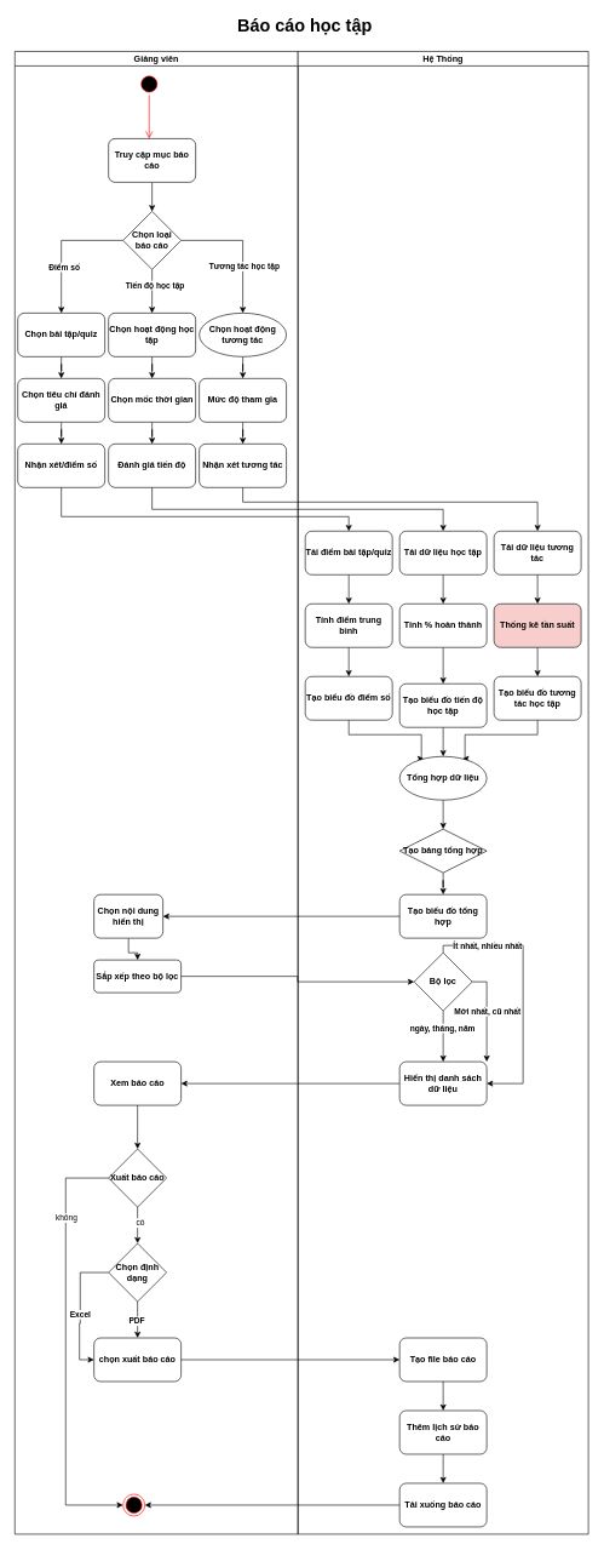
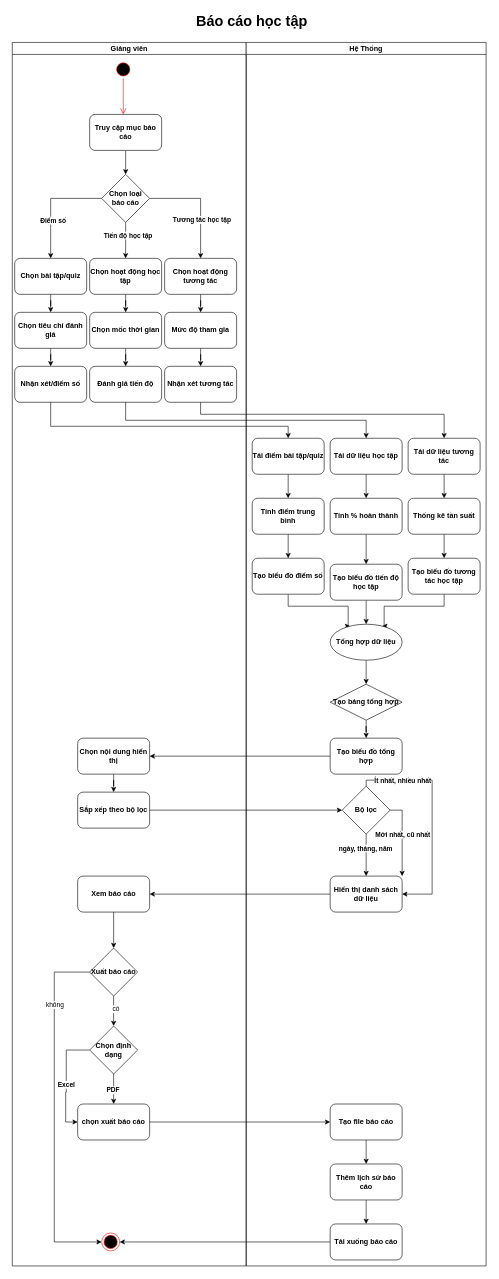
- <mxCell id="17" value="Chọn hoạt động tương tác" style="ellipse;whiteSpace=wrap;html=1;fontStyle=1;" parent="2" vertex="1"><mxGeometry x="254" y="360" width="120" height="60" as="geometry" /></mxCell>
+ <mxCell id="17" value="Chọn hoạt động tương tác" style="rounded=1;whiteSpace=wrap;html=1;fontStyle=1" parent="2" vertex="1"><mxGeometry x="254" y="360" width="120" height="60" as="geometry" /></mxCell>
- <mxCell id="63" value="Thống kê tần suất" style="rounded=1;whiteSpace=wrap;html=1;fontStyle=1;fillColor=#f8cecc;" parent="51" vertex="1"><mxGeometry x="270" y="760" width="120" height="60" as="geometry" /></mxCell>
+ <mxCell id="63" value="Thống kê tần suất" style="rounded=1;whiteSpace=wrap;html=1;fontStyle=1" parent="51" vertex="1"><mxGeometry x="270" y="760" width="120" height="60" as="geometry" /></mxCell>
- <mxCell id="28" value="Chọn nội dung hiển thị" style="rounded=1;whiteSpace=wrap;html=1;fontStyle=1" parent="2" vertex="1"><mxGeometry x="109" y="1160" width="95" height="60" as="geometry" /></mxCell>
+ <mxCell id="28" value="Chọn nội dung hiển thị" style="rounded=1;whiteSpace=wrap;html=1;fontStyle=1" parent="2" vertex="1"><mxGeometry x="109" y="1160" width="120" height="60" as="geometry" /></mxCell>
- <mxCell id="29" value="Sắp xếp theo bộ lọc" style="rounded=1;whiteSpace=wrap;html=1;fontStyle=1" parent="2" vertex="1"><mxGeometry x="109" y="1250" width="120" height="45" as="geometry" /></mxCell>
+ <mxCell id="29" value="Sắp xếp theo bộ lọc" style="rounded=1;whiteSpace=wrap;html=1;fontStyle=1" parent="2" vertex="1"><mxGeometry x="109" y="1250" width="120" height="60" as="geometry" /></mxCell>
